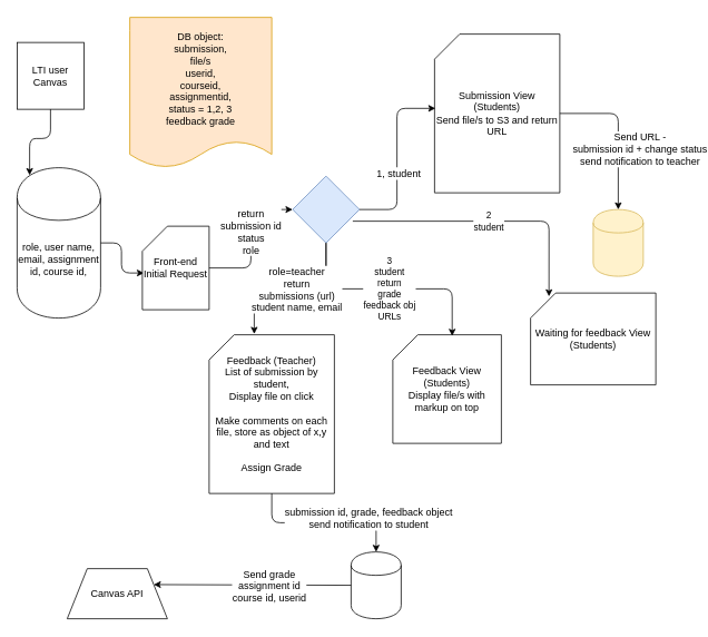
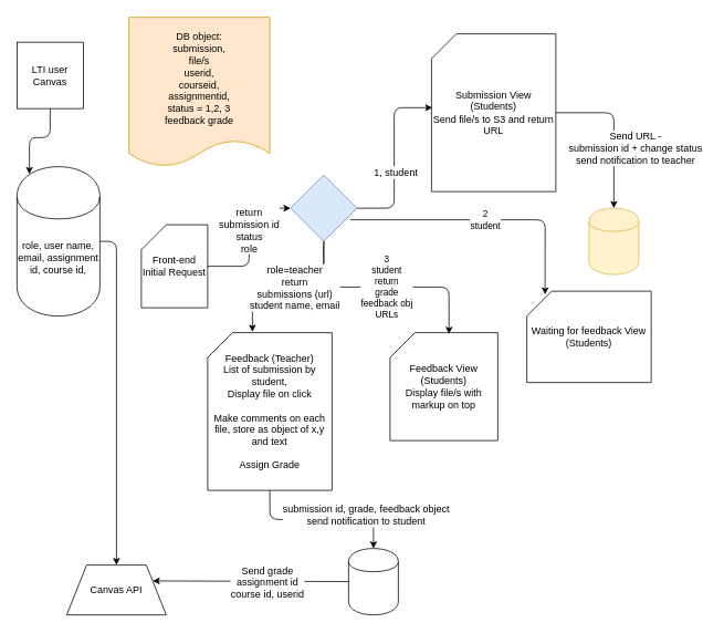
- <mxCell id="7" value="" style="endArrow=classic;html=1;exitX=1;exitY=0.5;exitDx=0;exitDy=0;entryX=0.025;entryY=0.56;entryDx=0;entryDy=0;entryPerimeter=0;edgeStyle=orthogonalEdgeStyle;" edge="1" parent="1" source="6" target="10"><mxGeometry width="50" height="50" relative="1" as="geometry"><mxPoint x="120" y="235" as="sourcePoint" /><mxPoint x="170" y="185" as="targetPoint" /></mxGeometry></mxCell>
+ <mxCell id="7" value="" style="endArrow=classic;html=1;exitX=1;exitY=0.5;exitDx=0;exitDy=0;edgeStyle=orthogonalEdgeStyle;" edge="1" parent="1" source="6" target="27"><mxGeometry width="50" height="50" relative="1" as="geometry"><mxPoint x="120" y="235" as="sourcePoint" /><mxPoint x="170" y="185" as="targetPoint" /></mxGeometry></mxCell>
